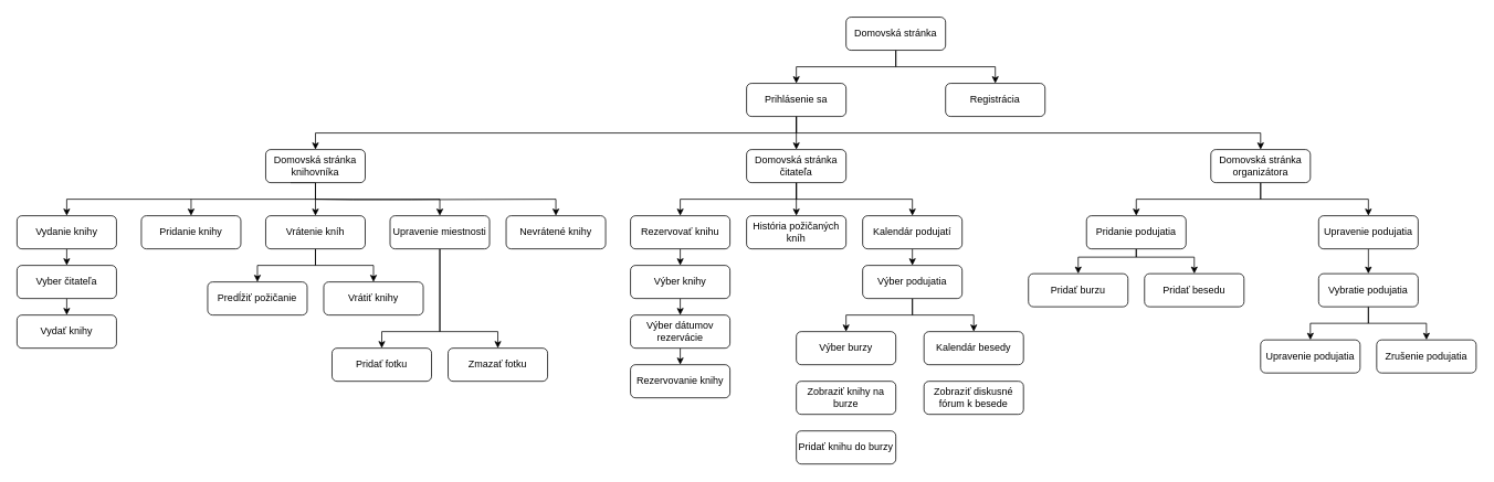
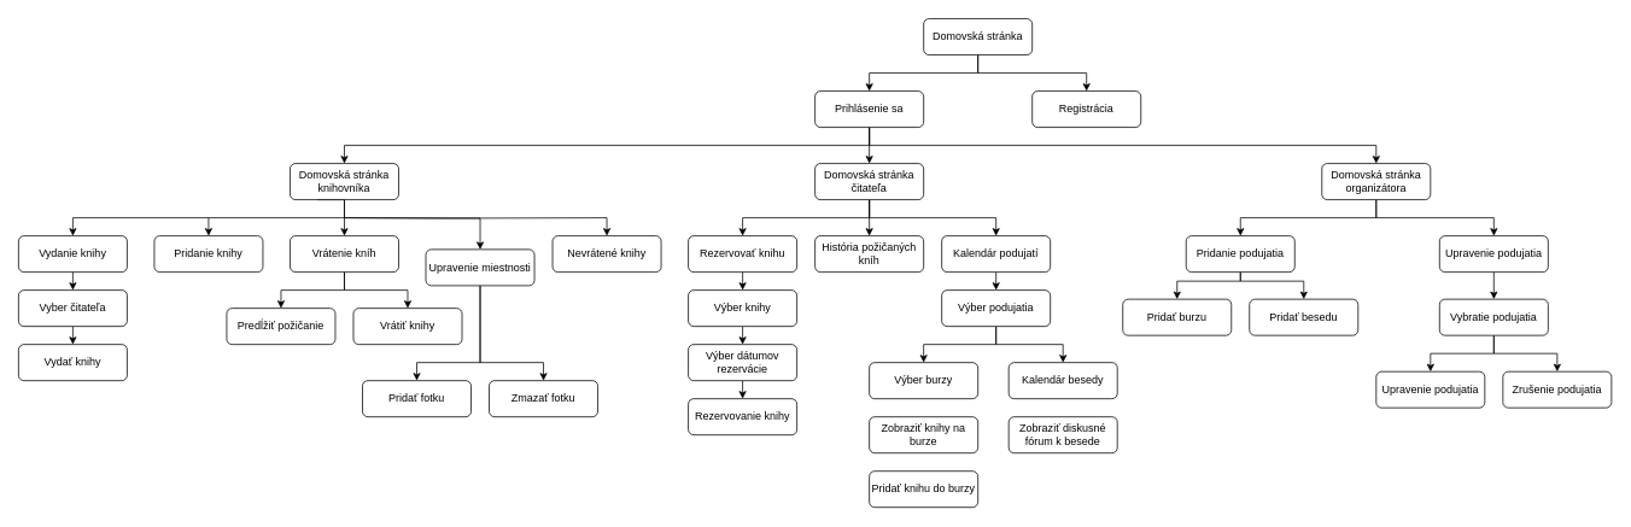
- <mxCell id="29" value="Upravenie miestnosti" style="rounded=1;whiteSpace=wrap;html=1;" vertex="1" parent="1"><mxGeometry x="470" y="260" width="120" height="40" as="geometry" /></mxCell>
+ <mxCell id="29" value="Upravenie miestnosti" style="rounded=1;whiteSpace=wrap;html=1;" vertex="1" parent="1"><mxGeometry x="470" y="275" width="120" height="40" as="geometry" /></mxCell>
